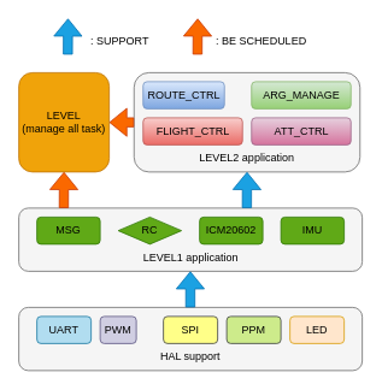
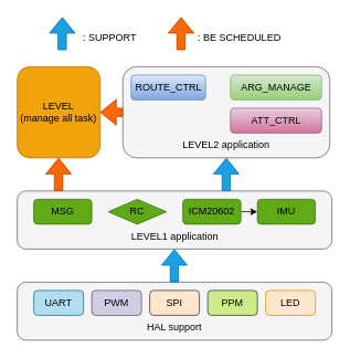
- <mxCell id="18" value="FLIGHT_CTRL" style="rounded=1;whiteSpace=wrap;html=1;labelBackgroundColor=none;fillColor=#f8cecc;strokeColor=#b85450;gradientColor=#ea6b66;fontColor=#000000;" vertex="1" parent="1"><mxGeometry x="157.5" y="130" width="110" height="30" as="geometry" /></mxCell>
+ <mxCell id="11" style="edgeStyle=none;html=1;entryX=0;entryY=0.5;entryDx=0;entryDy=0;fontColor=#000000;strokeColor=#000000;" edge="1" parent="1" source="12" target="13"><mxGeometry relative="1" as="geometry" /></mxCell>
- <mxCell id="6" value="PWM" style="rounded=1;whiteSpace=wrap;html=1;fillColor=#d0cee2;strokeColor=#56517e;labelBackgroundColor=none;fontColor=#000000;" vertex="1" parent="1"><mxGeometry x="110" y="350" width="40" height="30" as="geometry" /></mxCell>
+ <mxCell id="6" value="PWM" style="rounded=1;whiteSpace=wrap;html=1;fillColor=#d0cee2;strokeColor=#56517e;labelBackgroundColor=none;fontColor=#000000;" vertex="1" parent="1"><mxGeometry x="110" y="350" width="60" height="30" as="geometry" /></mxCell>
- <mxCell id="7" value="SPI" style="rounded=1;whiteSpace=wrap;html=1;fillColor=#ffff88;strokeColor=#36393d;labelBackgroundColor=none;fontColor=#000000;" vertex="1" parent="1"><mxGeometry x="180" y="350" width="60" height="30" as="geometry" /></mxCell>
+ <mxCell id="7" value="SPI" style="rounded=1;whiteSpace=wrap;html=1;fillColor=#ffe6cc;strokeColor=#36393d;labelBackgroundColor=none;fontColor=#000000;" vertex="1" parent="1"><mxGeometry x="180" y="350" width="60" height="30" as="geometry" /></mxCell>
